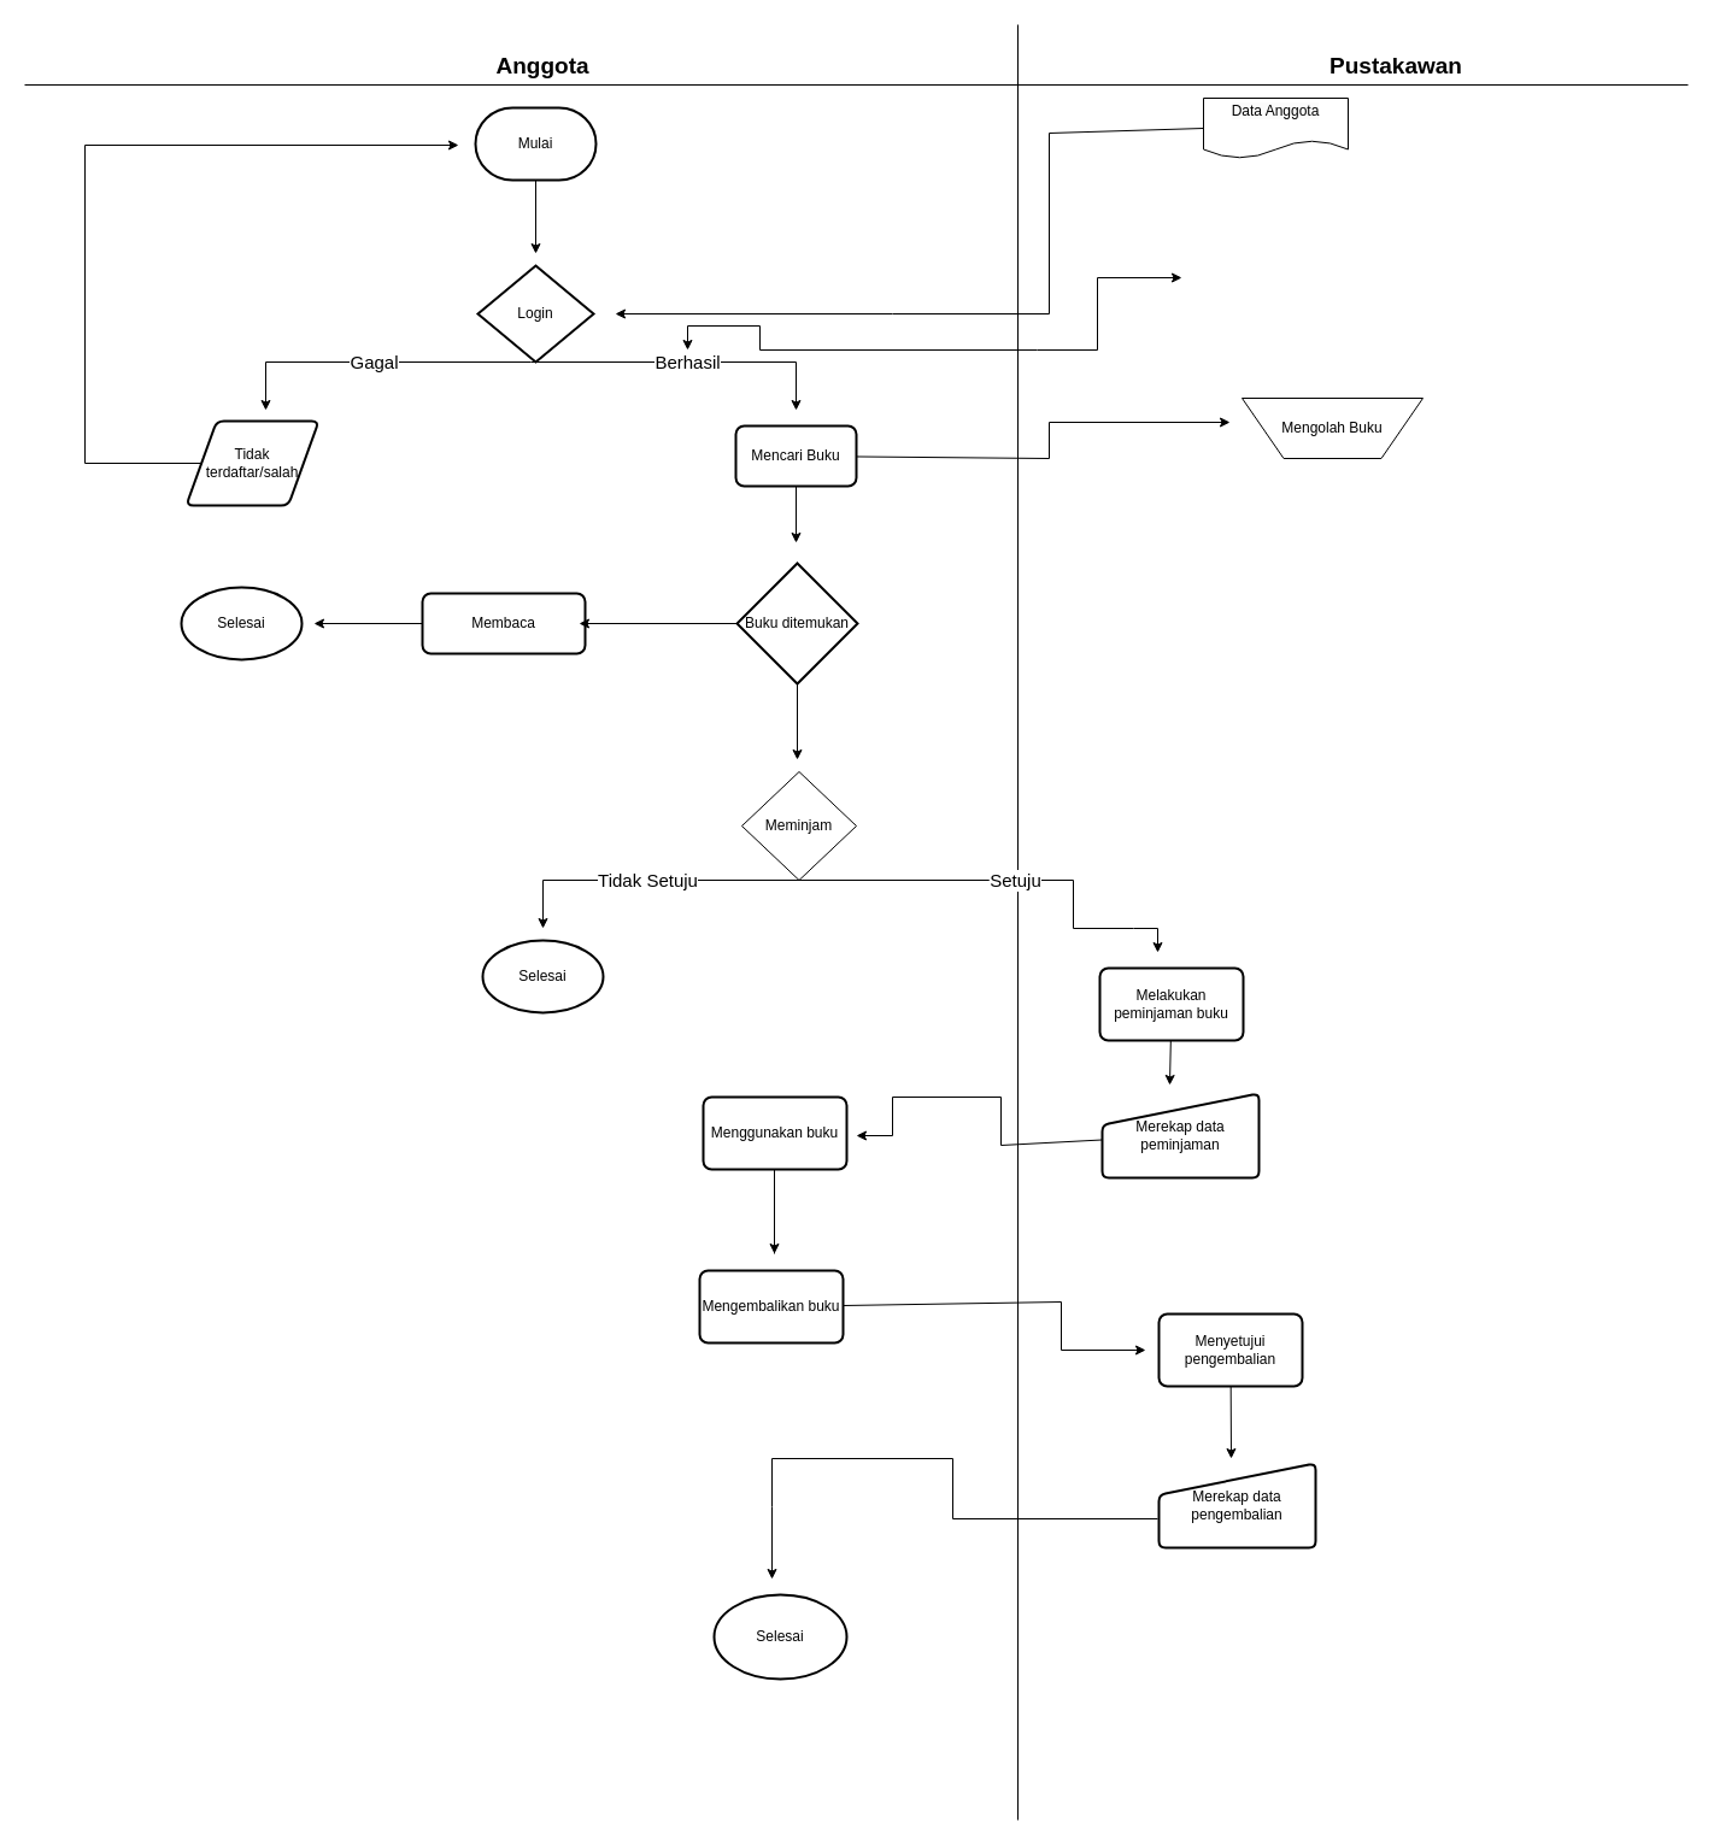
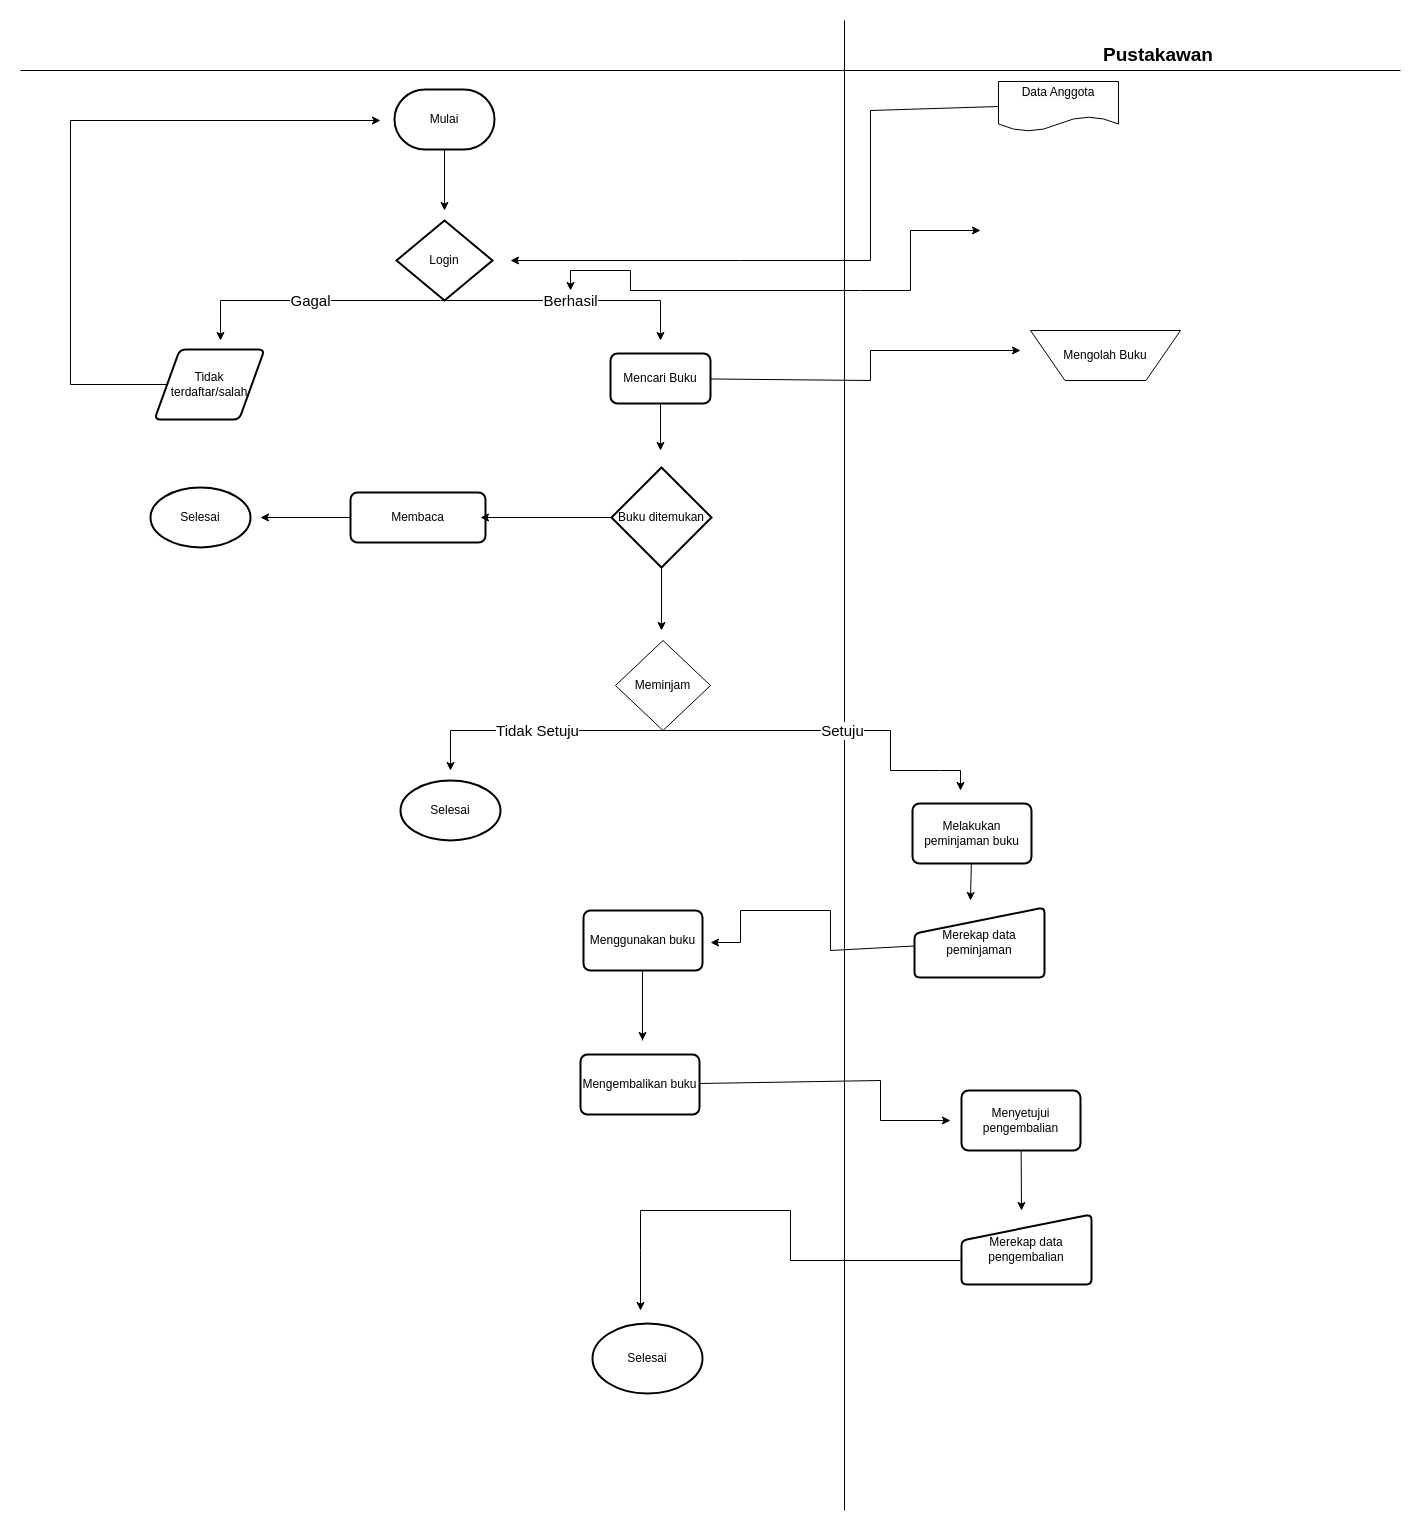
- <mxCell id="14" value="Anggota" style="text;html=1;strokeColor=none;fillColor=none;align=center;verticalAlign=middle;whiteSpace=wrap;rounded=0;fontSize=19;fontStyle=1" vertex="1" parent="1"><mxGeometry x="420" y="40" width="60" height="30" as="geometry" /></mxCell>
